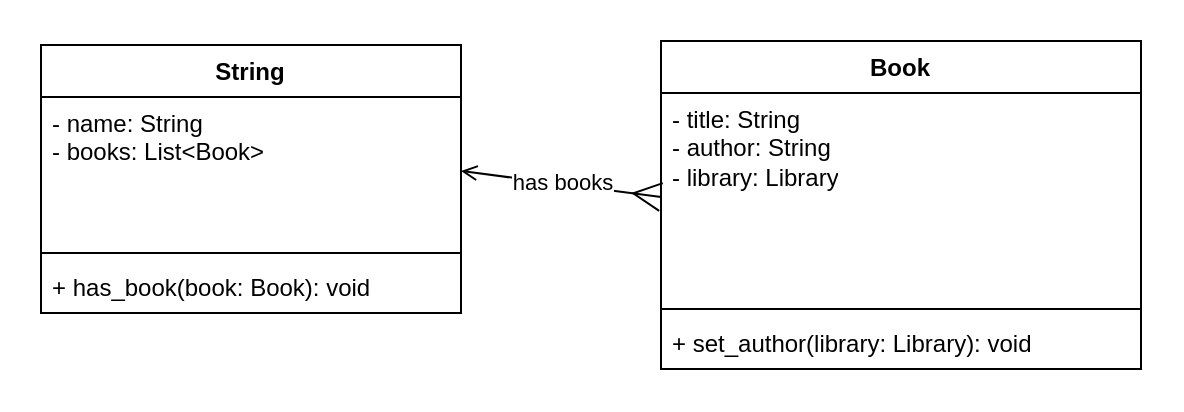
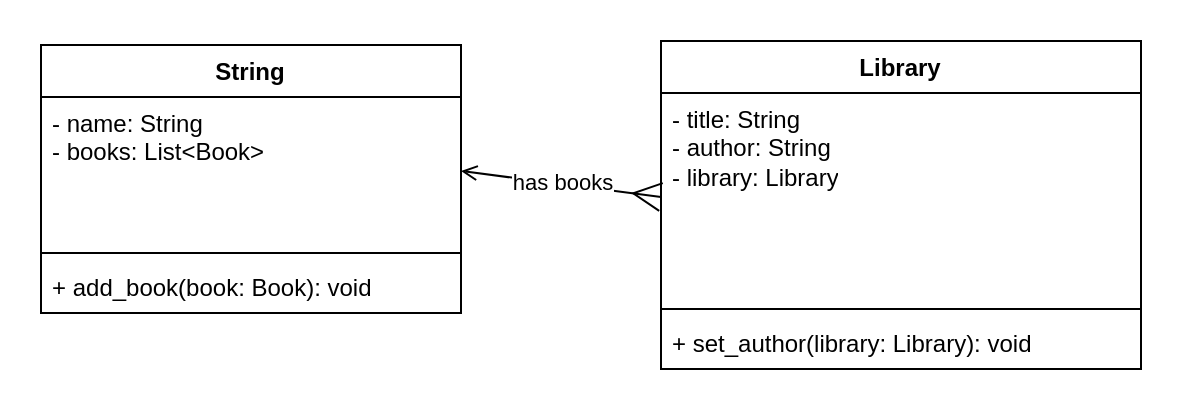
- <mxCell id="6" value="Book" style="swimlane;fontStyle=1;align=center;verticalAlign=top;childLayout=stackLayout;horizontal=1;startSize=26;horizontalStack=0;resizeParent=1;resizeParentMax=0;resizeLast=0;collapsible=1;marginBottom=0;whiteSpace=wrap;html=1;" vertex="1" parent="1"><mxGeometry x="330" y="20" width="240" height="164" as="geometry" /></mxCell>
+ <mxCell id="6" value="Library" style="swimlane;fontStyle=1;align=center;verticalAlign=top;childLayout=stackLayout;horizontal=1;startSize=26;horizontalStack=0;resizeParent=1;resizeParentMax=0;resizeLast=0;collapsible=1;marginBottom=0;whiteSpace=wrap;html=1;" vertex="1" parent="1"><mxGeometry x="330" y="20" width="240" height="164" as="geometry" /></mxCell>
- <mxCell id="5" value="+ has_book(book: Book): void" style="text;strokeColor=none;fillColor=none;align=left;verticalAlign=top;spacingLeft=4;spacingRight=4;overflow=hidden;rotatable=0;points=[[0,0.5],[1,0.5]];portConstraint=eastwest;whiteSpace=wrap;html=1;" vertex="1" parent="2"><mxGeometry y="108" width="210" height="26" as="geometry" /></mxCell>
+ <mxCell id="5" value="+ add_book(book: Book): void" style="text;strokeColor=none;fillColor=none;align=left;verticalAlign=top;spacingLeft=4;spacingRight=4;overflow=hidden;rotatable=0;points=[[0,0.5],[1,0.5]];portConstraint=eastwest;whiteSpace=wrap;html=1;" vertex="1" parent="2"><mxGeometry y="108" width="210" height="26" as="geometry" /></mxCell>
